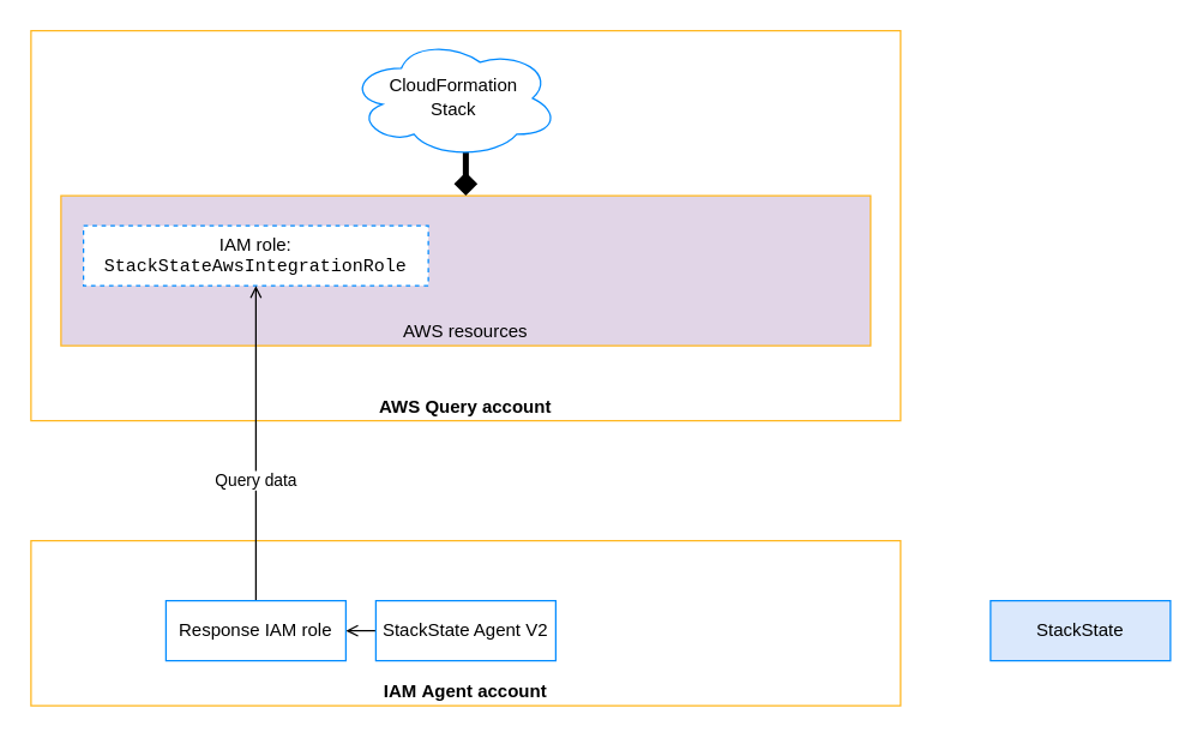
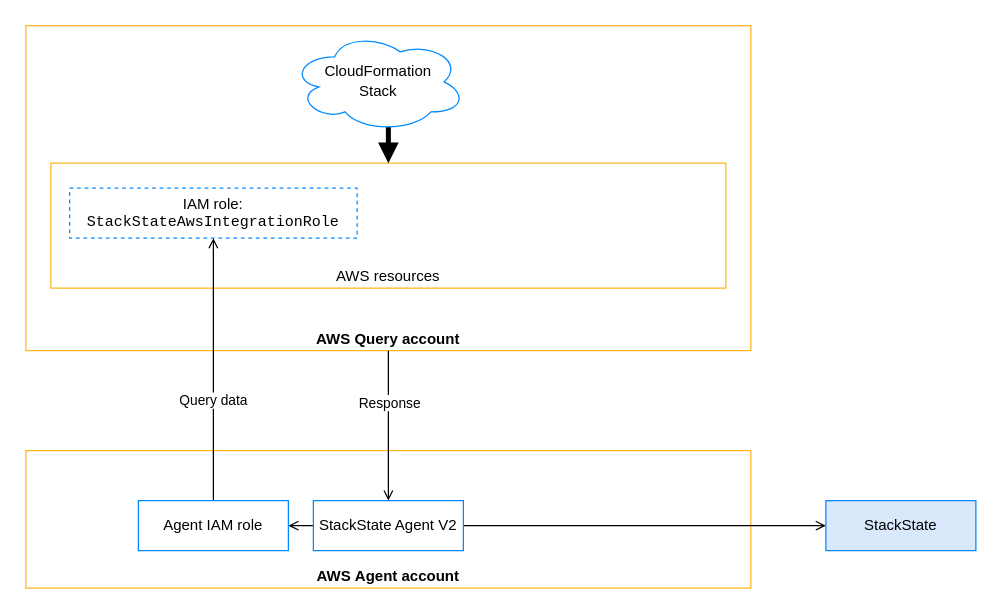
- <mxCell id="10" style="edgeStyle=orthogonalEdgeStyle;rounded=0;orthogonalLoop=1;jettySize=auto;html=1;exitX=0.55;exitY=0.95;exitDx=0;exitDy=0;exitPerimeter=0;entryX=0.5;entryY=0;entryDx=0;entryDy=0;fontFamily=Helvetica;endArrow=diamond;endFill=1;strokeWidth=4;" edge="1" parent="1" source="11" target="3"><mxGeometry relative="1" as="geometry" /></mxCell>
+ <mxCell id="10" style="edgeStyle=orthogonalEdgeStyle;rounded=0;orthogonalLoop=1;jettySize=auto;html=1;exitX=0.55;exitY=0.95;exitDx=0;exitDy=0;exitPerimeter=0;entryX=0.5;entryY=0;entryDx=0;entryDy=0;fontFamily=Helvetica;endArrow=block;endFill=1;strokeWidth=4;" edge="1" parent="1" source="11" target="3"><mxGeometry relative="1" as="geometry" /></mxCell>
- <mxCell id="3" value="AWS resources" style="rounded=0;whiteSpace=wrap;html=1;strokeWidth=1;strokeColor=#FFB61E;verticalAlign=bottom;fillColor=#e1d5e7;" vertex="1" parent="1"><mxGeometry x="40" y="130" width="540" height="100" as="geometry" /></mxCell>
+ <mxCell id="3" value="AWS resources" style="rounded=0;whiteSpace=wrap;html=1;strokeWidth=1;strokeColor=#FFB61E;verticalAlign=bottom;" vertex="1" parent="1"><mxGeometry x="40" y="130" width="540" height="100" as="geometry" /></mxCell>
+ <mxCell id="14" style="edgeStyle=orthogonalEdgeStyle;rounded=0;orthogonalLoop=1;jettySize=auto;html=1;entryX=0.5;entryY=0;entryDx=0;entryDy=0;fontFamily=Helvetica;endArrow=open;endFill=0;strokeWidth=1;" edge="1" parent="1" source="2" target="7"><mxGeometry relative="1" as="geometry" /></mxCell>
+ <mxCell id="15" value="Response" style="edgeLabel;html=1;align=center;verticalAlign=middle;resizable=0;points=[];fontFamily=Helvetica;" vertex="1" connectable="0" parent="14"><mxGeometry x="-0.025" relative="1" as="geometry"><mxPoint y="-18" as="offset" /></mxGeometry></mxCell>
- <mxCell id="13" value="Response IAM role" style="rounded=0;whiteSpace=wrap;html=1;strokeWidth=1;strokeColor=#008AFF;" vertex="1" parent="1"><mxGeometry x="110" y="400" width="120" height="40" as="geometry" /></mxCell>
+ <mxCell id="13" value="Agent IAM role" style="rounded=0;whiteSpace=wrap;html=1;strokeWidth=1;strokeColor=#008AFF;" vertex="1" parent="1"><mxGeometry x="110" y="400" width="120" height="40" as="geometry" /></mxCell>
+ <mxCell id="5" style="edgeStyle=orthogonalEdgeStyle;rounded=0;orthogonalLoop=1;jettySize=auto;html=1;entryX=0;entryY=0.5;entryDx=0;entryDy=0;endArrow=open;endFill=0;" edge="1" parent="1" source="7" target="8"><mxGeometry relative="1" as="geometry" /></mxCell>
- <mxCell id="4" value="&lt;b&gt;IAM&amp;nbsp;Agent account&lt;/b&gt;" style="rounded=0;whiteSpace=wrap;html=1;strokeWidth=1;strokeColor=#FFB61E;verticalAlign=bottom;" vertex="1" parent="1"><mxGeometry x="20" y="360" width="580" height="110" as="geometry" /></mxCell>
+ <mxCell id="4" value="&lt;b&gt;AWS&amp;nbsp;Agent account&lt;/b&gt;" style="rounded=0;whiteSpace=wrap;html=1;strokeWidth=1;strokeColor=#FFB61E;verticalAlign=bottom;" vertex="1" parent="1"><mxGeometry x="20" y="360" width="580" height="110" as="geometry" /></mxCell>
